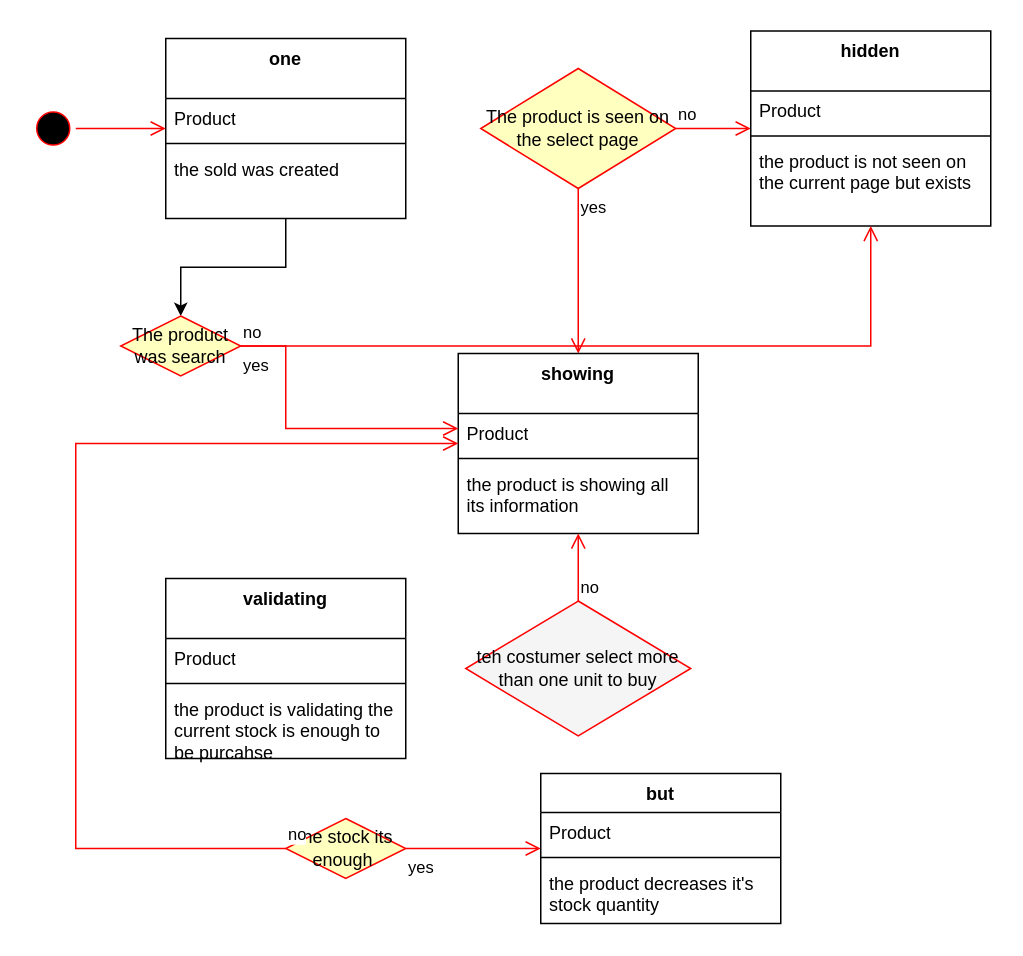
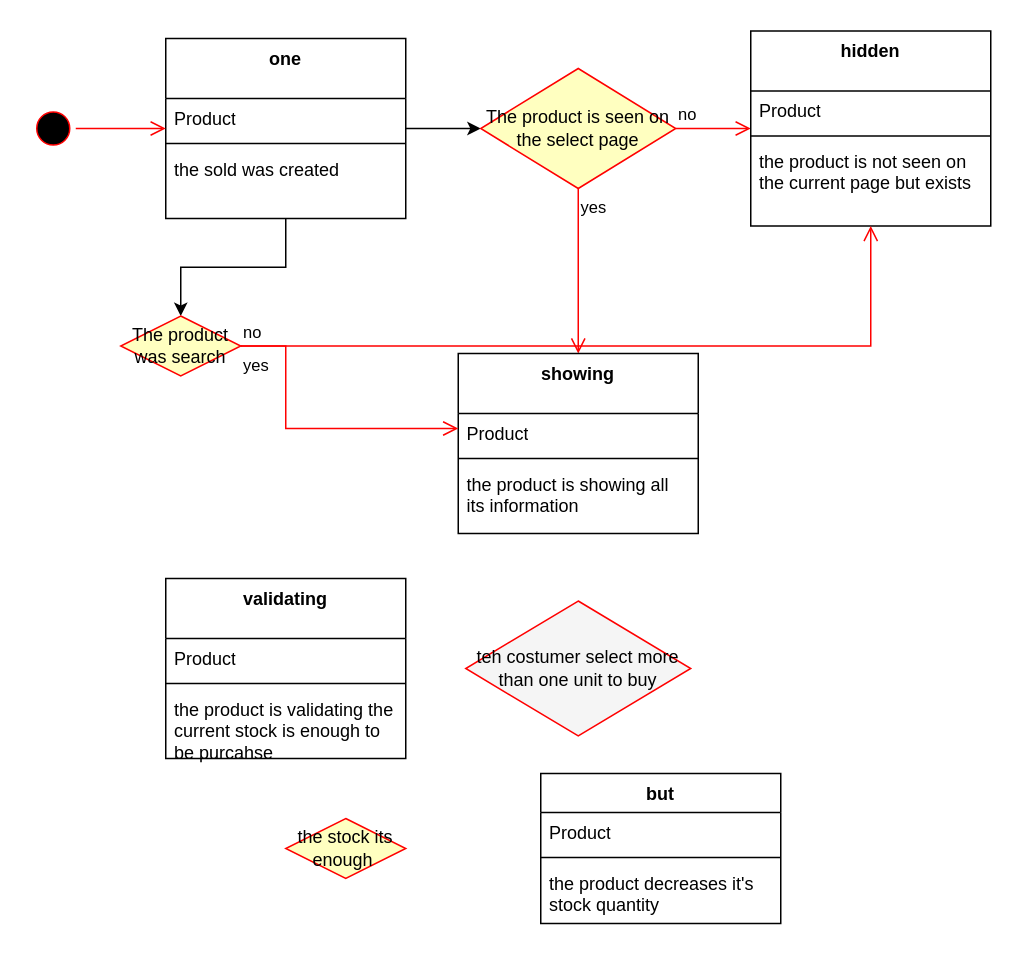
+ <mxCell id="2" style="edgeStyle=orthogonalEdgeStyle;rounded=0;orthogonalLoop=1;jettySize=auto;html=1;" edge="1" parent="1" source="4" target="10"><mxGeometry relative="1" as="geometry" /></mxCell>
- <mxCell id="31" value="no" style="edgeStyle=orthogonalEdgeStyle;html=1;align=left;verticalAlign=bottom;endArrow=open;endSize=8;strokeColor=#ff0000;rounded=0;exitX=0;exitY=0.5;exitDx=0;exitDy=0;" edge="1" source="30" parent="1" target="13"><mxGeometry x="-1" relative="1" as="geometry"><mxPoint x="320" y="595" as="targetPoint" /><Array as="points"><mxPoint x="160" y="565" /><mxPoint x="50" y="565" /><mxPoint x="50" y="345" /></Array></mxGeometry></mxCell>
- <mxCell id="29" value="no" style="edgeStyle=orthogonalEdgeStyle;html=1;align=left;verticalAlign=bottom;endArrow=open;endSize=8;strokeColor=#ff0000;rounded=0;" edge="1" source="28" parent="1" target="13"><mxGeometry x="-1" relative="1" as="geometry"><mxPoint x="380" y="375" as="targetPoint" /></mxGeometry></mxCell>
- <mxCell id="32" value="yes" style="edgeStyle=orthogonalEdgeStyle;html=1;align=left;verticalAlign=top;endArrow=open;endSize=8;strokeColor=#ff0000;rounded=0;" edge="1" source="30" parent="1" target="33"><mxGeometry x="-1" relative="1" as="geometry"><mxPoint x="180" y="675" as="targetPoint" /></mxGeometry></mxCell>
